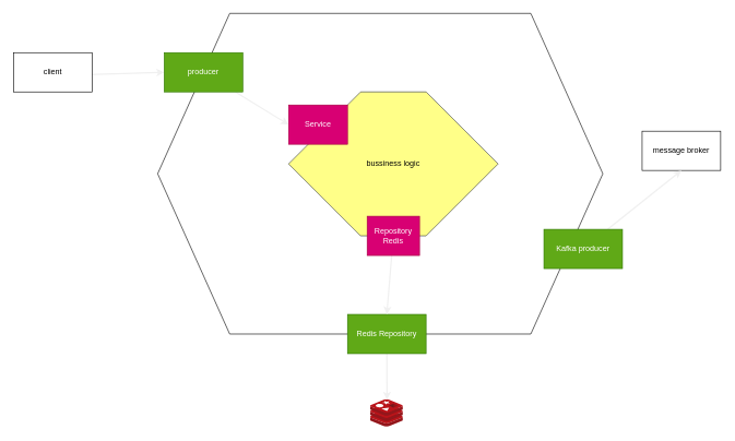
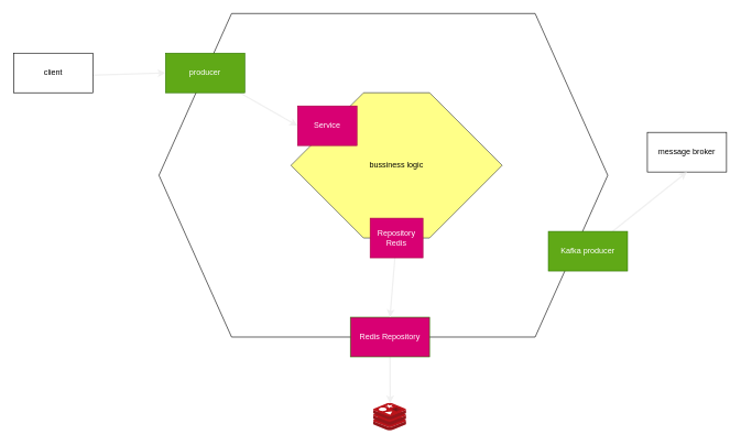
- <mxCell id="16" value="Service" style="rounded=0;whiteSpace=wrap;html=1;fillColor=#d80073;strokeColor=#A50040;fontColor=#ffffff;" parent="1" vertex="1"><mxGeometry x="440" y="160" width="90" height="60" as="geometry" /></mxCell>
+ <mxCell id="16" value="Service" style="rounded=0;whiteSpace=wrap;html=1;fillColor=#d80073;strokeColor=#A50040;fontColor=#ffffff;" parent="1" vertex="1"><mxGeometry x="450" y="160" width="90" height="60" as="geometry" /></mxCell>
- <mxCell id="12" value="Redis Repository" style="rounded=0;whiteSpace=wrap;html=1;fillColor=#60a917;fontColor=#ffffff;strokeColor=#2D7600;" parent="1" vertex="1"><mxGeometry x="530" y="480" width="120" height="60" as="geometry" /></mxCell>
+ <mxCell id="12" value="Redis Repository" style="rounded=0;whiteSpace=wrap;html=1;fillColor=#d80073;fontColor=#ffffff;strokeColor=#2D7600;" parent="1" vertex="1"><mxGeometry x="530" y="480" width="120" height="60" as="geometry" /></mxCell>
